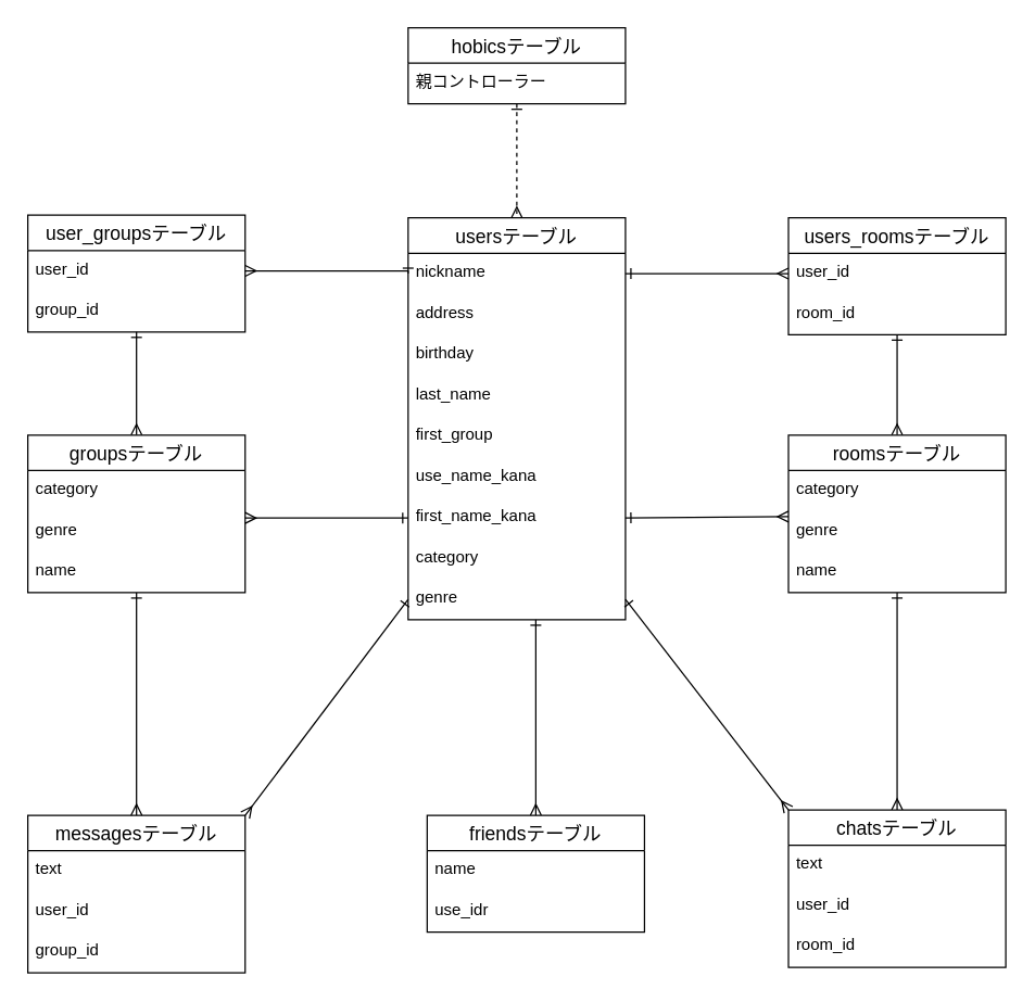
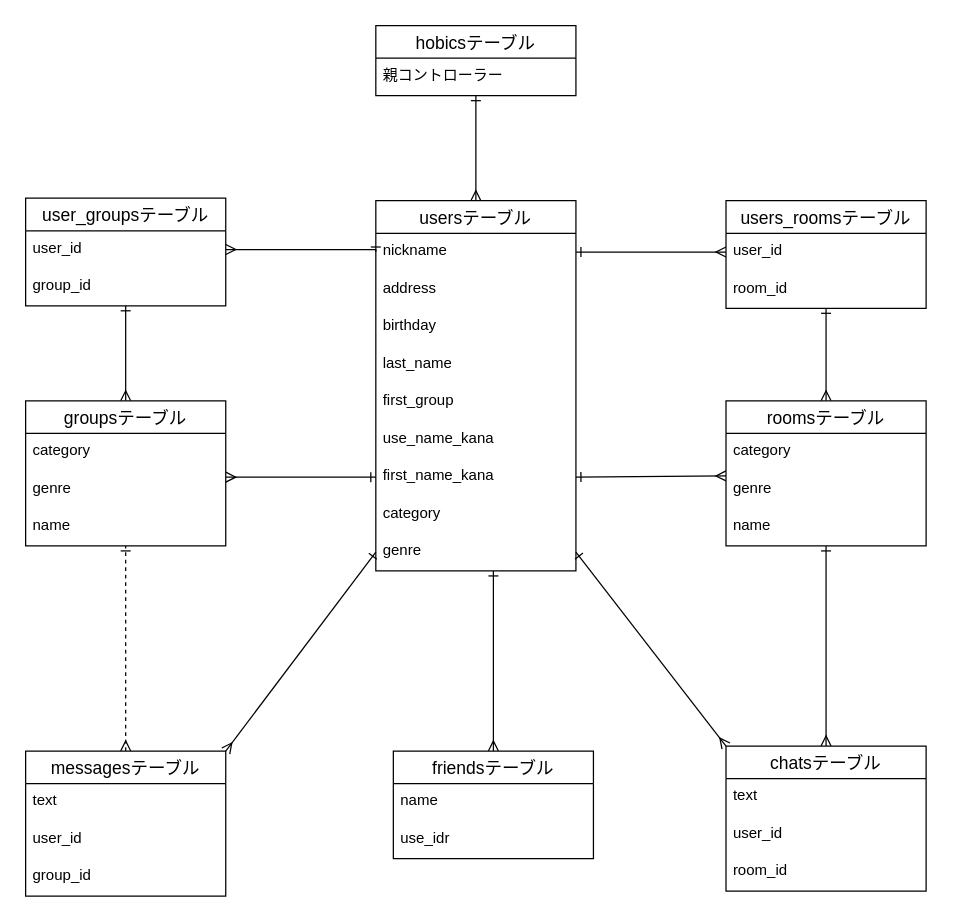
- <mxCell id="48" style="edgeStyle=none;rounded=0;orthogonalLoop=1;jettySize=auto;html=1;entryX=0.5;entryY=0;entryDx=0;entryDy=0;startArrow=ERone;startFill=0;endArrow=ERmany;endFill=0;dashed=1;" edge="1" parent="1" source="49" target="19"><mxGeometry relative="1" as="geometry" /></mxCell>
+ <mxCell id="48" style="edgeStyle=none;rounded=0;orthogonalLoop=1;jettySize=auto;html=1;entryX=0.5;entryY=0;entryDx=0;entryDy=0;startArrow=ERone;startFill=0;endArrow=ERmany;endFill=0;" edge="1" parent="1" source="49" target="19"><mxGeometry relative="1" as="geometry" /></mxCell>
- <mxCell id="29" style="edgeStyle=orthogonalEdgeStyle;rounded=0;orthogonalLoop=1;jettySize=auto;html=1;exitX=0.5;exitY=0;exitDx=0;exitDy=0;startArrow=ERmany;startFill=0;endArrow=ERone;endFill=0;" edge="1" parent="1" source="12" target="37"><mxGeometry relative="1" as="geometry"><mxPoint x="100" y="120" as="targetPoint" /><mxPoint x="100" y="600" as="sourcePoint" /></mxGeometry></mxCell>
+ <mxCell id="29" style="edgeStyle=orthogonalEdgeStyle;rounded=0;orthogonalLoop=1;jettySize=auto;html=1;exitX=0.5;exitY=0;exitDx=0;exitDy=0;startArrow=ERmany;startFill=0;endArrow=ERone;endFill=0;dashed=1;" edge="1" parent="1" source="12" target="37"><mxGeometry relative="1" as="geometry"><mxPoint x="100" y="120" as="targetPoint" /><mxPoint x="100" y="600" as="sourcePoint" /></mxGeometry></mxCell>
